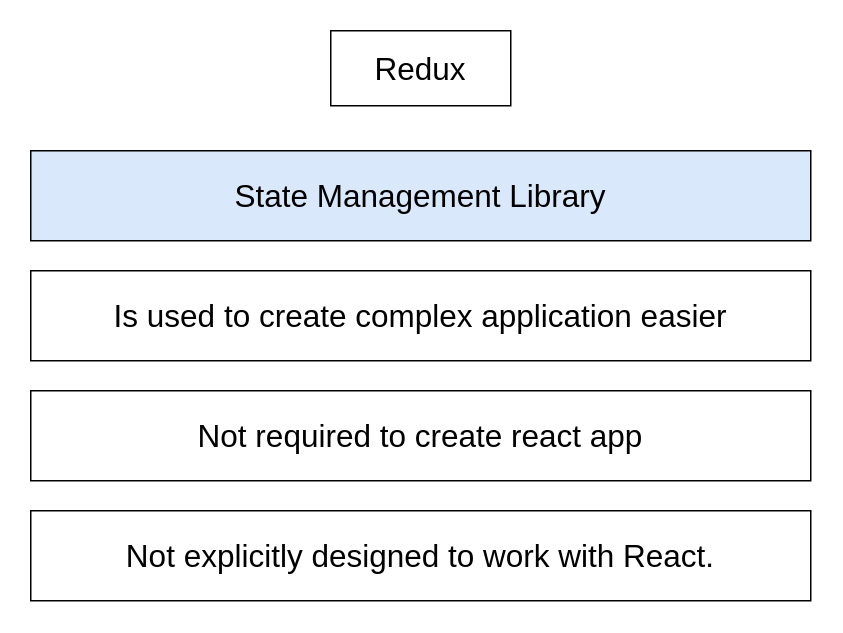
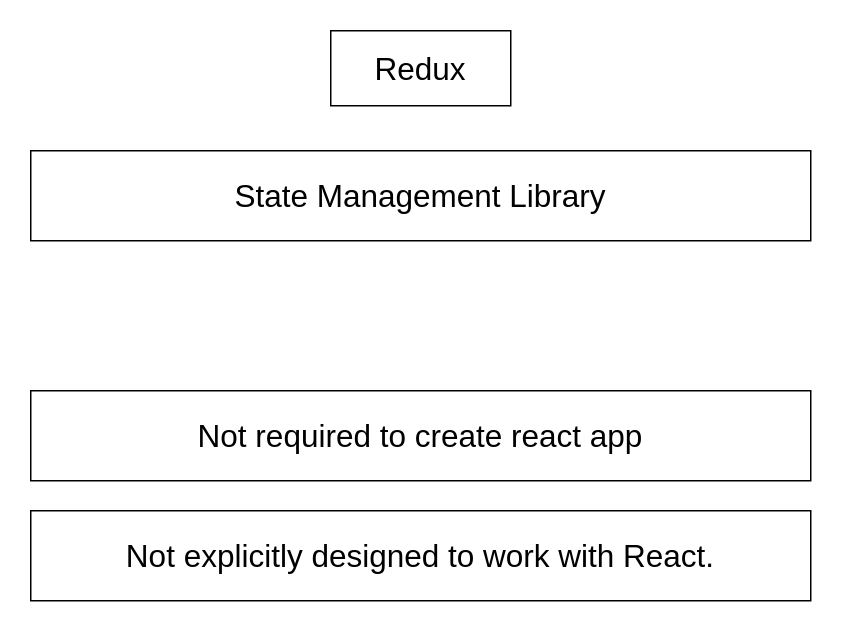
- <mxCell id="3" value="State Management Library" style="rounded=0;whiteSpace=wrap;html=1;fontSize=21;fillColor=#dae8fc;" vertex="1" parent="1"><mxGeometry x="20" y="100" width="520" height="60" as="geometry" /></mxCell>
+ <mxCell id="3" value="State Management Library" style="rounded=0;whiteSpace=wrap;html=1;fontSize=21;" vertex="1" parent="1"><mxGeometry x="20" y="100" width="520" height="60" as="geometry" /></mxCell>
- <mxCell id="4" value="Is used to create complex application easier" style="rounded=0;whiteSpace=wrap;html=1;fontSize=21;" vertex="1" parent="1"><mxGeometry x="20" y="180" width="520" height="60" as="geometry" /></mxCell>
